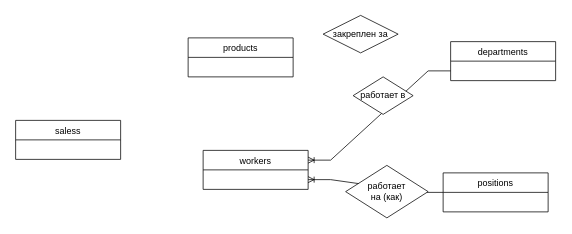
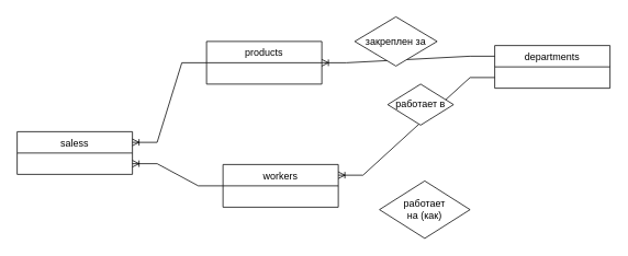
- <mxCell id="13" value="закреплен за" style="rhombus;whiteSpace=wrap;html=1;" vertex="1" parent="1"><mxGeometry x="430" y="20" width="100" height="50" as="geometry" /></mxCell>
+ <mxCell id="13" value="закреплен за" style="rhombus;whiteSpace=wrap;html=1;" vertex="1" parent="1"><mxGeometry x="430" y="20" width="100" height="60" as="geometry" /></mxCell>
+ <mxCell id="11" value="" style="edgeStyle=entityRelationEdgeStyle;fontSize=12;html=1;endArrow=ERoneToMany;rounded=0;entryX=1;entryY=0.5;entryDx=0;entryDy=0;exitX=0;exitY=0.25;exitDx=0;exitDy=0;" edge="1" parent="1" source="6" target="5"><mxGeometry width="100" height="100" relative="1" as="geometry"><mxPoint x="490" y="-30" as="sourcePoint" /><mxPoint x="490" y="66" as="targetPoint" /></mxGeometry></mxCell>
+ <mxCell id="8" value="" style="edgeStyle=entityRelationEdgeStyle;fontSize=12;html=1;endArrow=ERoneToMany;rounded=0;entryX=1;entryY=0.25;entryDx=0;entryDy=0;exitX=0;exitY=0.5;exitDx=0;exitDy=0;" edge="1" parent="1" source="5" target="2"><mxGeometry width="100" height="100" relative="1" as="geometry"><mxPoint x="180" y="10" as="sourcePoint" /><mxPoint x="330" y="186" as="targetPoint" /></mxGeometry></mxCell>
+ <mxCell id="7" value="" style="edgeStyle=entityRelationEdgeStyle;fontSize=12;html=1;endArrow=ERoneToMany;rounded=0;exitX=0;exitY=0.5;exitDx=0;exitDy=0;entryX=1;entryY=0.75;entryDx=0;entryDy=0;" edge="1" parent="1" source="4" target="2"><mxGeometry width="100" height="100" relative="1" as="geometry"><mxPoint x="220" y="300" as="sourcePoint" /><mxPoint x="180" y="270" as="targetPoint" /></mxGeometry></mxCell>
- <mxCell id="9" value="" style="edgeStyle=entityRelationEdgeStyle;fontSize=12;html=1;endArrow=ERoneToMany;rounded=0;exitX=0;exitY=0.5;exitDx=0;exitDy=0;entryX=1;entryY=0.75;entryDx=0;entryDy=0;" edge="1" parent="1" source="3" target="4"><mxGeometry width="100" height="100" relative="1" as="geometry"><mxPoint x="240" y="216" as="sourcePoint" /><mxPoint x="440" y="310" as="targetPoint" /></mxGeometry></mxCell>
- <mxCell id="3" value="positions" style="swimlane;fontStyle=0;childLayout=stackLayout;horizontal=1;startSize=26;fillColor=none;horizontalStack=0;resizeParent=1;resizeParentMax=0;resizeLast=0;collapsible=1;marginBottom=0;" vertex="1" parent="1"><mxGeometry x="590" y="230" width="140" height="52" as="geometry" /></mxCell>
